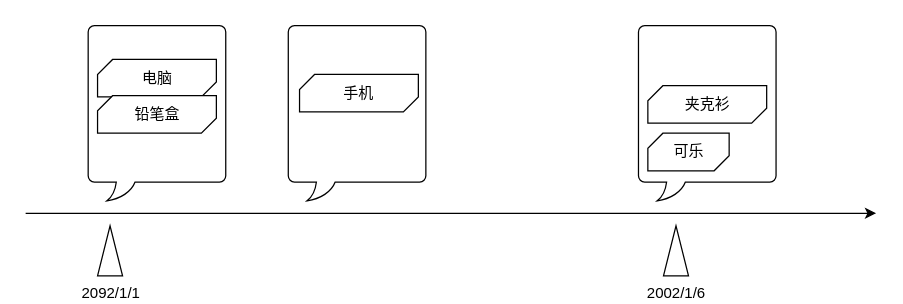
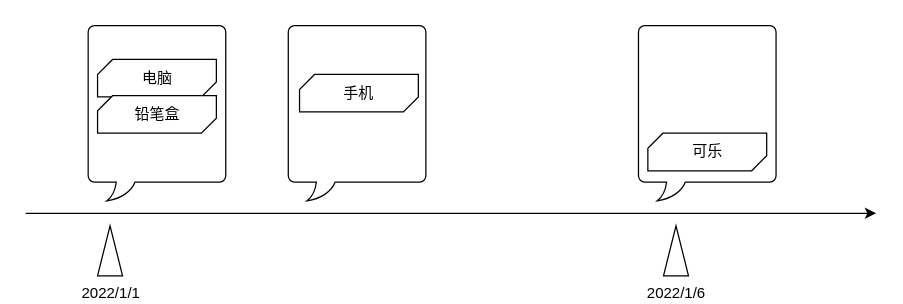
- <mxCell id="9" value="夹克衫" style="verticalLabelPosition=middle;verticalAlign=middle;html=1;shape=mxgraph.basic.diag_snip_rect;dx=6;whiteSpace=wrap;align=center;labelPosition=center;" vertex="1" parent="1"><mxGeometry x="517.5" y="68" width="95" height="30" as="geometry" /></mxCell>
- <mxCell id="10" value="可乐" style="verticalLabelPosition=middle;verticalAlign=middle;html=1;shape=mxgraph.basic.diag_snip_rect;dx=6;whiteSpace=wrap;align=center;labelPosition=center;" vertex="1" parent="1"><mxGeometry x="517.5" y="106" width="65" height="30" as="geometry" /></mxCell>
+ <mxCell id="10" value="可乐" style="verticalLabelPosition=middle;verticalAlign=middle;html=1;shape=mxgraph.basic.diag_snip_rect;dx=6;whiteSpace=wrap;align=center;labelPosition=center;" vertex="1" parent="1"><mxGeometry x="517.5" y="106" width="95" height="30" as="geometry" /></mxCell>
- <mxCell id="11" value="2092/1/1" style="verticalLabelPosition=bottom;verticalAlign=top;html=1;shape=mxgraph.basic.acute_triangle;dx=0.5;" vertex="1" parent="1"><mxGeometry x="77.5" y="180" width="20" height="40" as="geometry" /></mxCell>
+ <mxCell id="11" value="2022/1/1" style="verticalLabelPosition=bottom;verticalAlign=top;html=1;shape=mxgraph.basic.acute_triangle;dx=0.5;" vertex="1" parent="1"><mxGeometry x="77.5" y="180" width="20" height="40" as="geometry" /></mxCell>
- <mxCell id="12" value="2002/1/6" style="verticalLabelPosition=bottom;verticalAlign=top;html=1;shape=mxgraph.basic.acute_triangle;dx=0.5;" vertex="1" parent="1"><mxGeometry x="530" y="180" width="20" height="40" as="geometry" /></mxCell>
+ <mxCell id="12" value="2022/1/6" style="verticalLabelPosition=bottom;verticalAlign=top;html=1;shape=mxgraph.basic.acute_triangle;dx=0.5;" vertex="1" parent="1"><mxGeometry x="530" y="180" width="20" height="40" as="geometry" /></mxCell>
